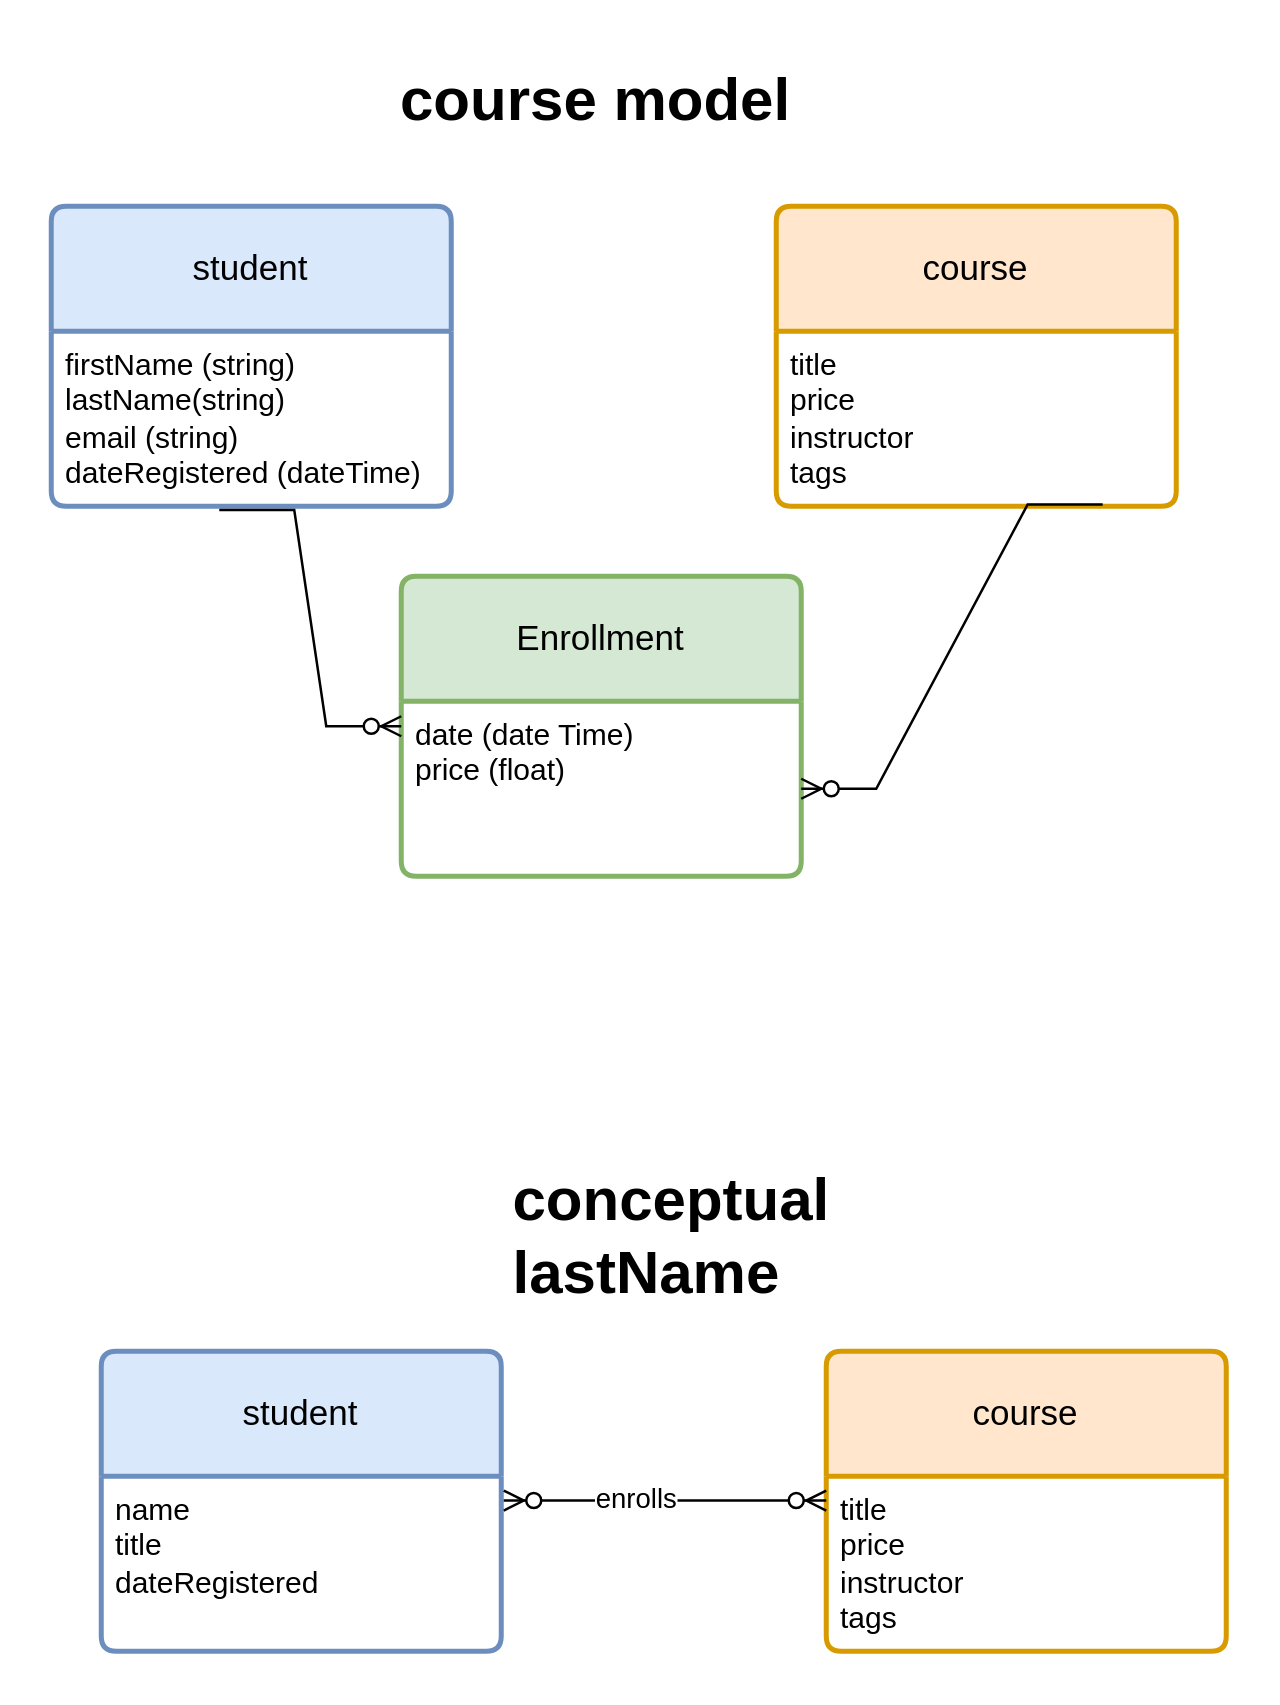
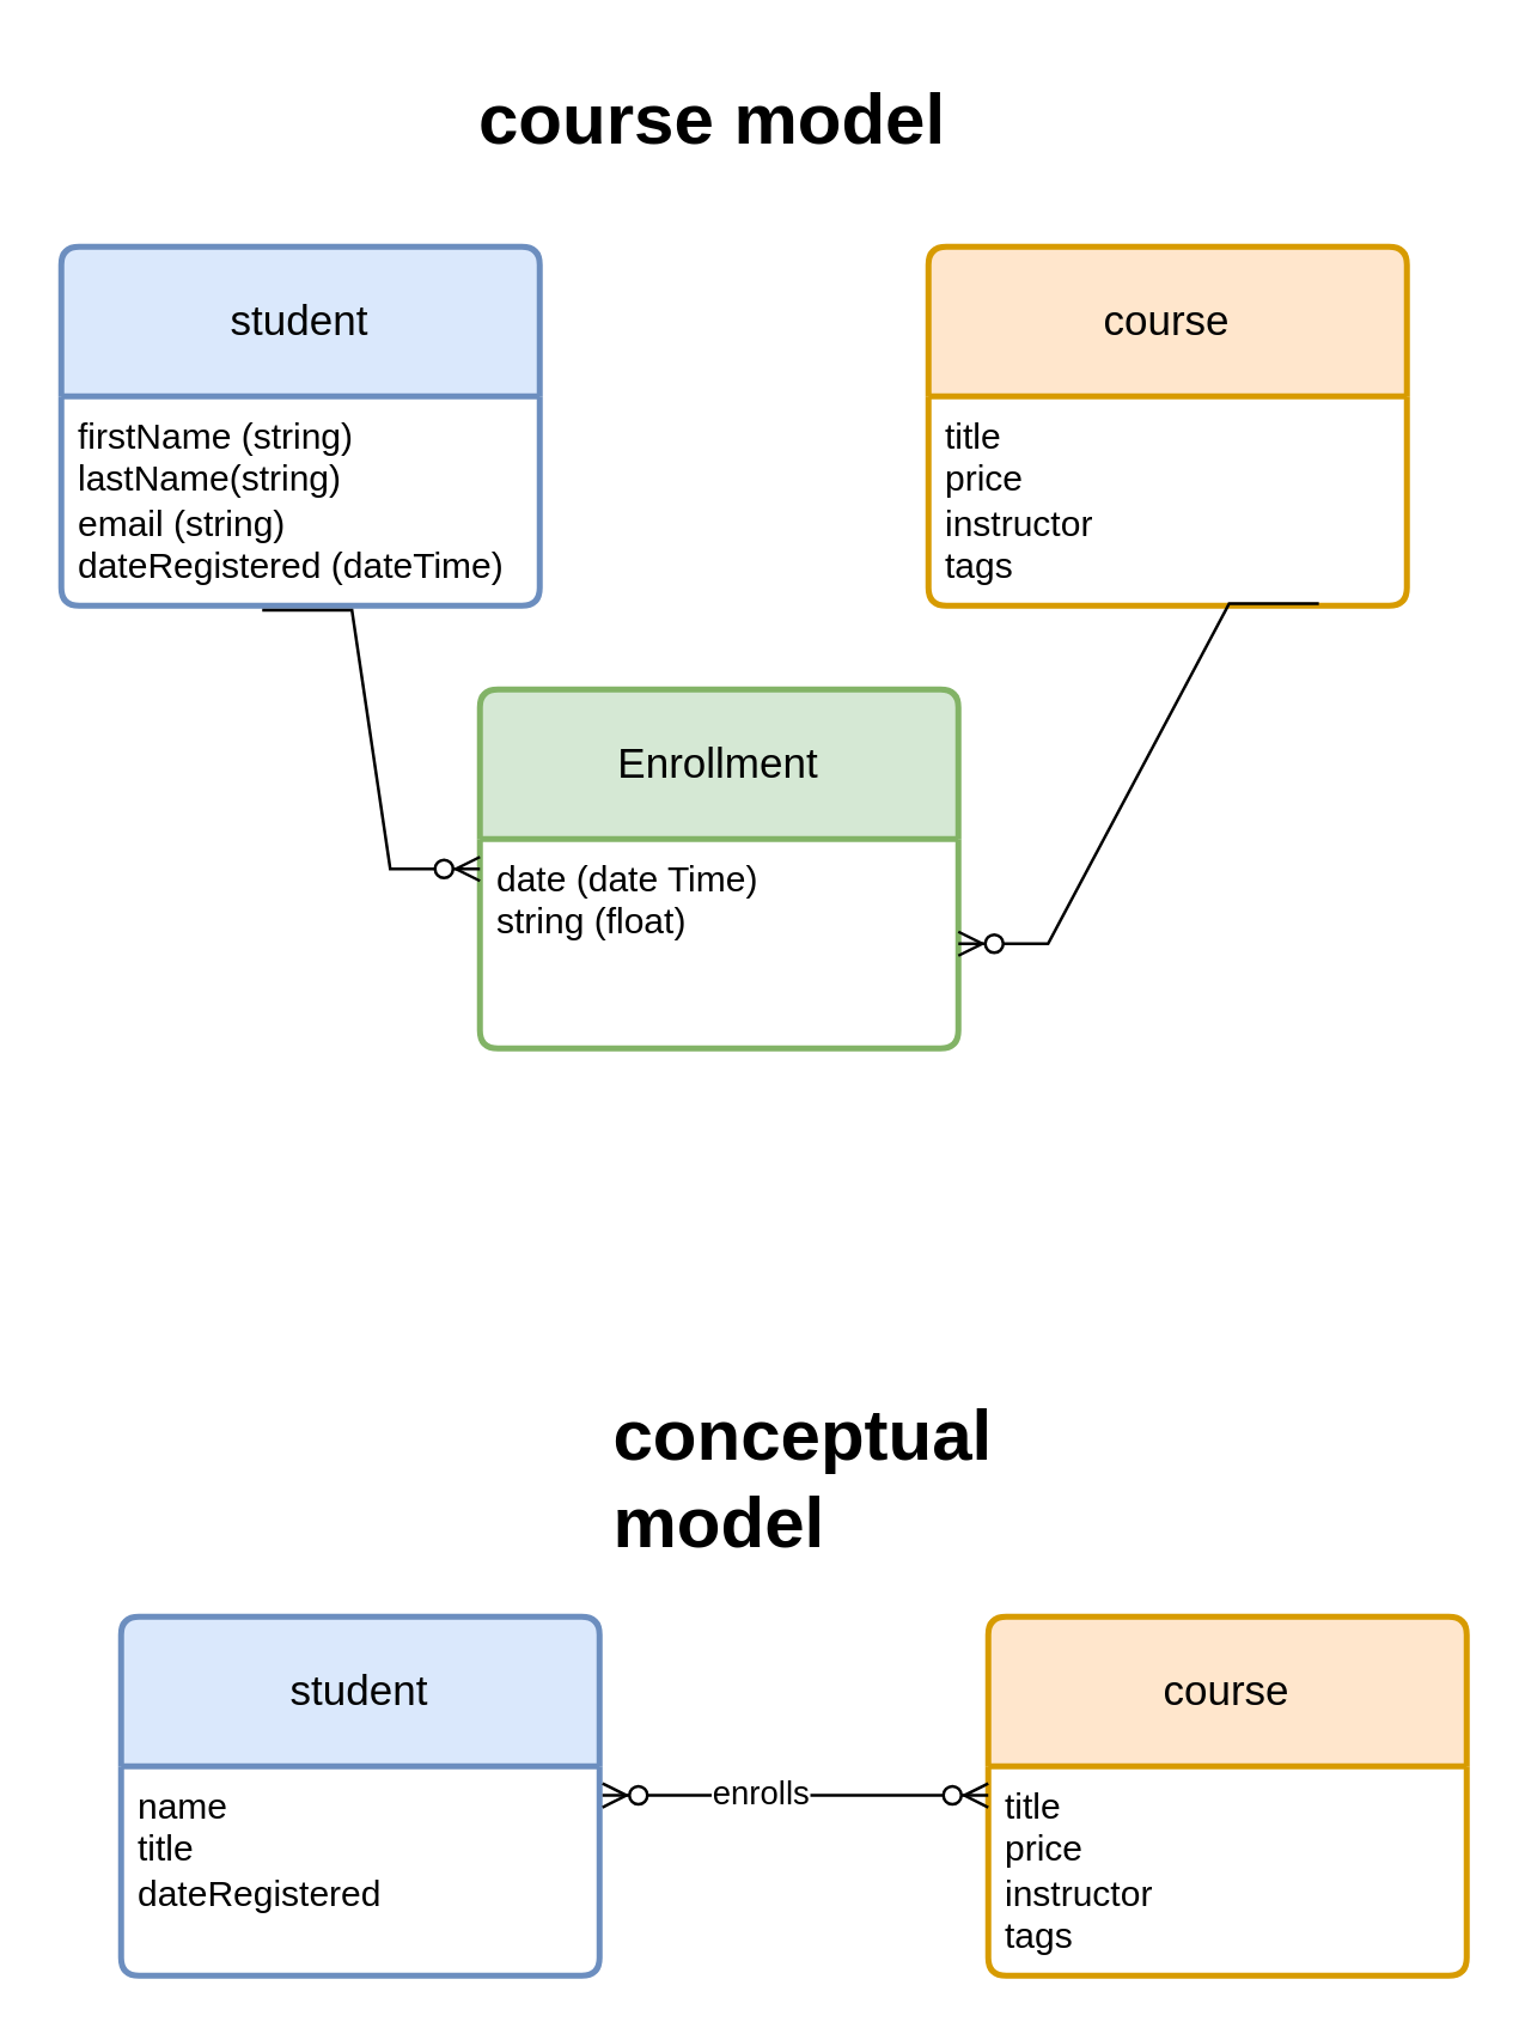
- <mxCell id="7" value="date (date Time)&lt;br&gt;price (float)" style="align=left;strokeColor=none;fillColor=none;spacingLeft=4;fontSize=12;verticalAlign=top;resizable=0;rotatable=0;part=1;html=1;" vertex="1" parent="6"><mxGeometry y="50" width="160" height="70" as="geometry" /></mxCell>
+ <mxCell id="7" value="date (date Time)&lt;br&gt;string (float)" style="align=left;strokeColor=none;fillColor=none;spacingLeft=4;fontSize=12;verticalAlign=top;resizable=0;rotatable=0;part=1;html=1;" vertex="1" parent="6"><mxGeometry y="50" width="160" height="70" as="geometry" /></mxCell>
- <mxCell id="16" value="&lt;h1&gt;conceptual lastName&lt;/h1&gt;&lt;p&gt;&lt;br&gt;&lt;/p&gt;" style="text;html=1;strokeColor=none;fillColor=none;spacing=5;spacingTop=-20;whiteSpace=wrap;overflow=hidden;rounded=0;" vertex="1" parent="1"><mxGeometry x="200" y="460" width="190" height="120" as="geometry" /></mxCell>
+ <mxCell id="16" value="&lt;h1&gt;conceptual model&lt;/h1&gt;&lt;p&gt;&lt;br&gt;&lt;/p&gt;" style="text;html=1;strokeColor=none;fillColor=none;spacing=5;spacingTop=-20;whiteSpace=wrap;overflow=hidden;rounded=0;" vertex="1" parent="1"><mxGeometry x="200" y="460" width="190" height="120" as="geometry" /></mxCell>
